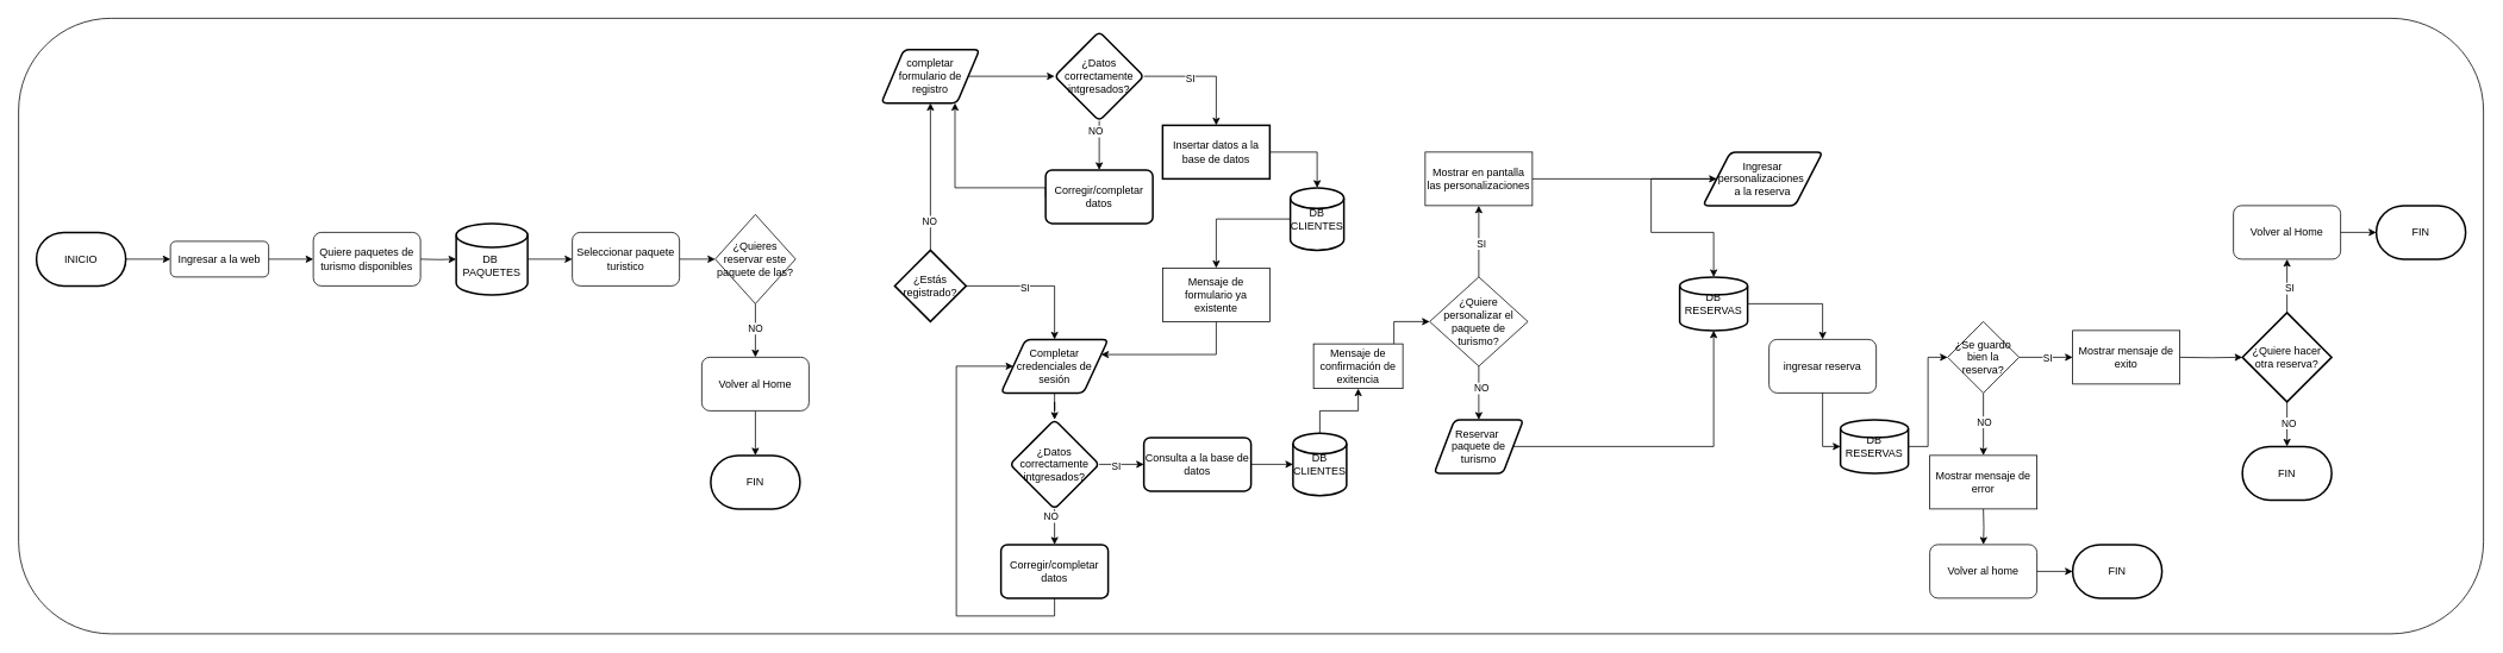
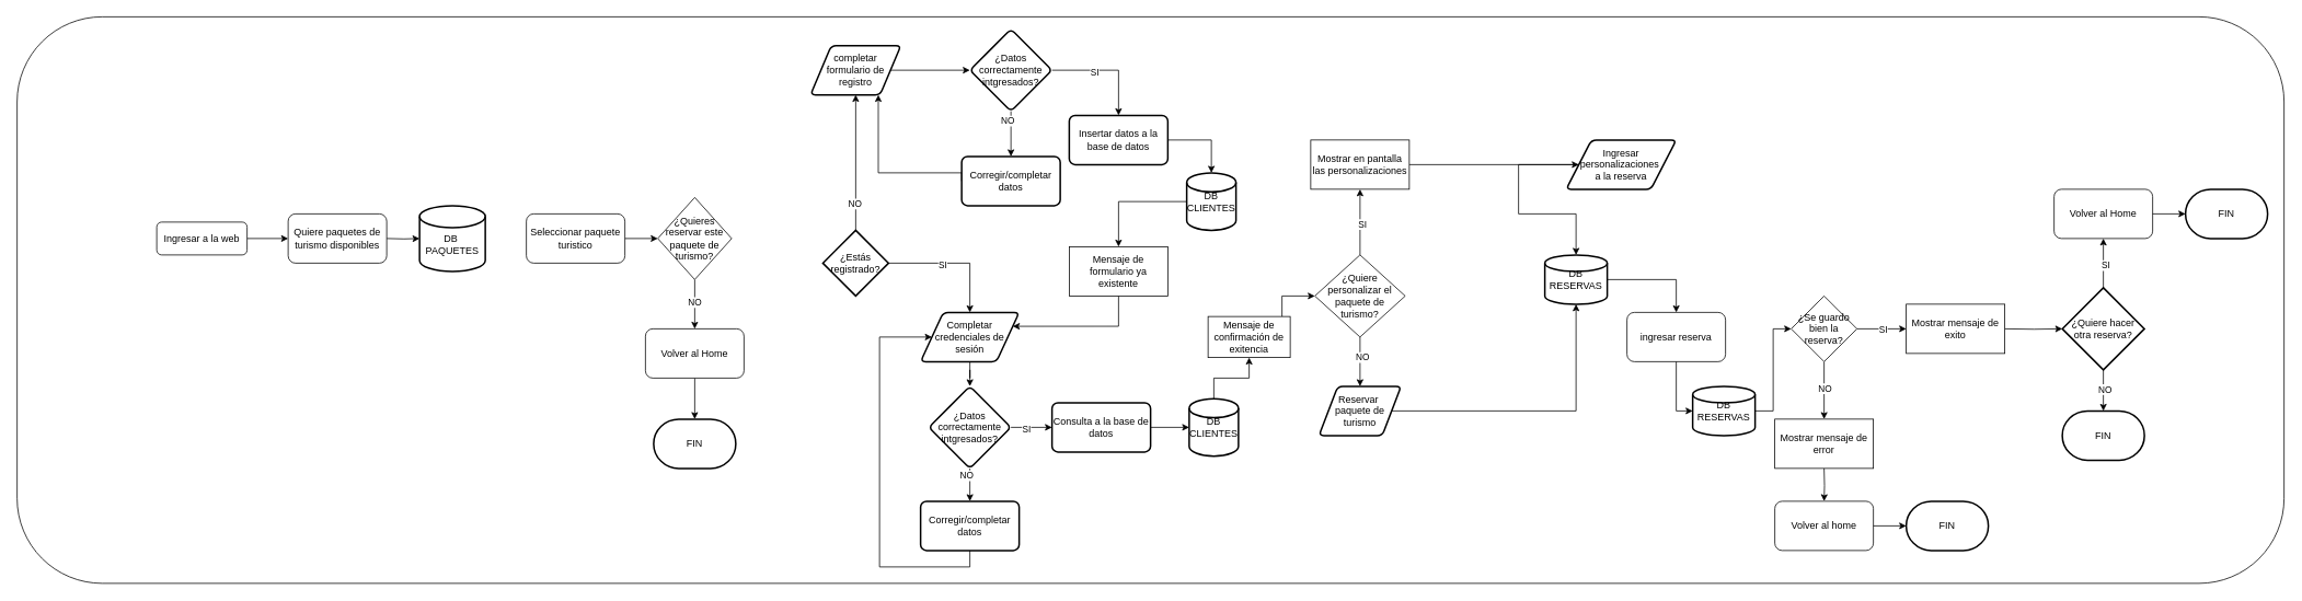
- <mxCell id="47" value="Insertar datos a la base de datos" style="whiteSpace=wrap;html=1;strokeWidth=2;arcSize=12;movable=0;resizable=0;rotatable=0;deletable=0;editable=0;locked=1;connectable=0;rounded=0;" parent="1" vertex="1"><mxGeometry x="1301" y="140" width="120" height="60" as="geometry" /></mxCell>
+ <mxCell id="47" value="Insertar datos a la base de datos" style="whiteSpace=wrap;html=1;strokeWidth=2;rounded=1;arcSize=12;movable=0;resizable=0;rotatable=0;deletable=0;editable=0;locked=1;connectable=0;" parent="1" vertex="1"><mxGeometry x="1301" y="140" width="120" height="60" as="geometry" /></mxCell>
- <mxCell id="4" value="INICIO" style="strokeWidth=2;html=1;shape=mxgraph.flowchart.terminator;whiteSpace=wrap;movable=0;resizable=0;rotatable=0;deletable=0;editable=0;locked=1;connectable=0;" parent="1" vertex="1"><mxGeometry x="40" y="260" width="100" height="60" as="geometry" /></mxCell>
- <mxCell id="3" style="edgeStyle=orthogonalEdgeStyle;rounded=0;orthogonalLoop=1;jettySize=auto;html=1;entryX=0;entryY=0.5;entryDx=0;entryDy=0;movable=0;resizable=0;rotatable=0;deletable=0;editable=0;locked=1;connectable=0;" parent="1" source="4" target="10" edge="1"><mxGeometry relative="1" as="geometry" /></mxCell>
- <mxCell id="7" style="edgeStyle=orthogonalEdgeStyle;rounded=0;orthogonalLoop=1;jettySize=auto;html=1;movable=0;resizable=0;rotatable=0;deletable=0;editable=0;locked=1;connectable=0;" parent="1" source="8" target="15" edge="1"><mxGeometry relative="1" as="geometry" /></mxCell>
- <mxCell id="13" value="¿Quieres reservar&amp;nbsp;&lt;span style=&quot;background-color: transparent; color: light-dark(rgb(0, 0, 0), rgb(255, 255, 255));&quot;&gt;este paquete de las?&lt;/span&gt;" style="rhombus;whiteSpace=wrap;html=1;movable=0;resizable=0;rotatable=0;deletable=0;editable=0;locked=1;connectable=0;" parent="1" vertex="1"><mxGeometry x="800" y="240" width="90" height="100" as="geometry" /></mxCell>
+ <mxCell id="13" value="¿Quieres reservar&amp;nbsp;&lt;span style=&quot;background-color: transparent; color: light-dark(rgb(0, 0, 0), rgb(255, 255, 255));&quot;&gt;este paquete de turismo?&lt;/span&gt;" style="rhombus;whiteSpace=wrap;html=1;movable=0;resizable=0;rotatable=0;deletable=0;editable=0;locked=1;connectable=0;" parent="1" vertex="1"><mxGeometry x="800" y="240" width="90" height="100" as="geometry" /></mxCell>
